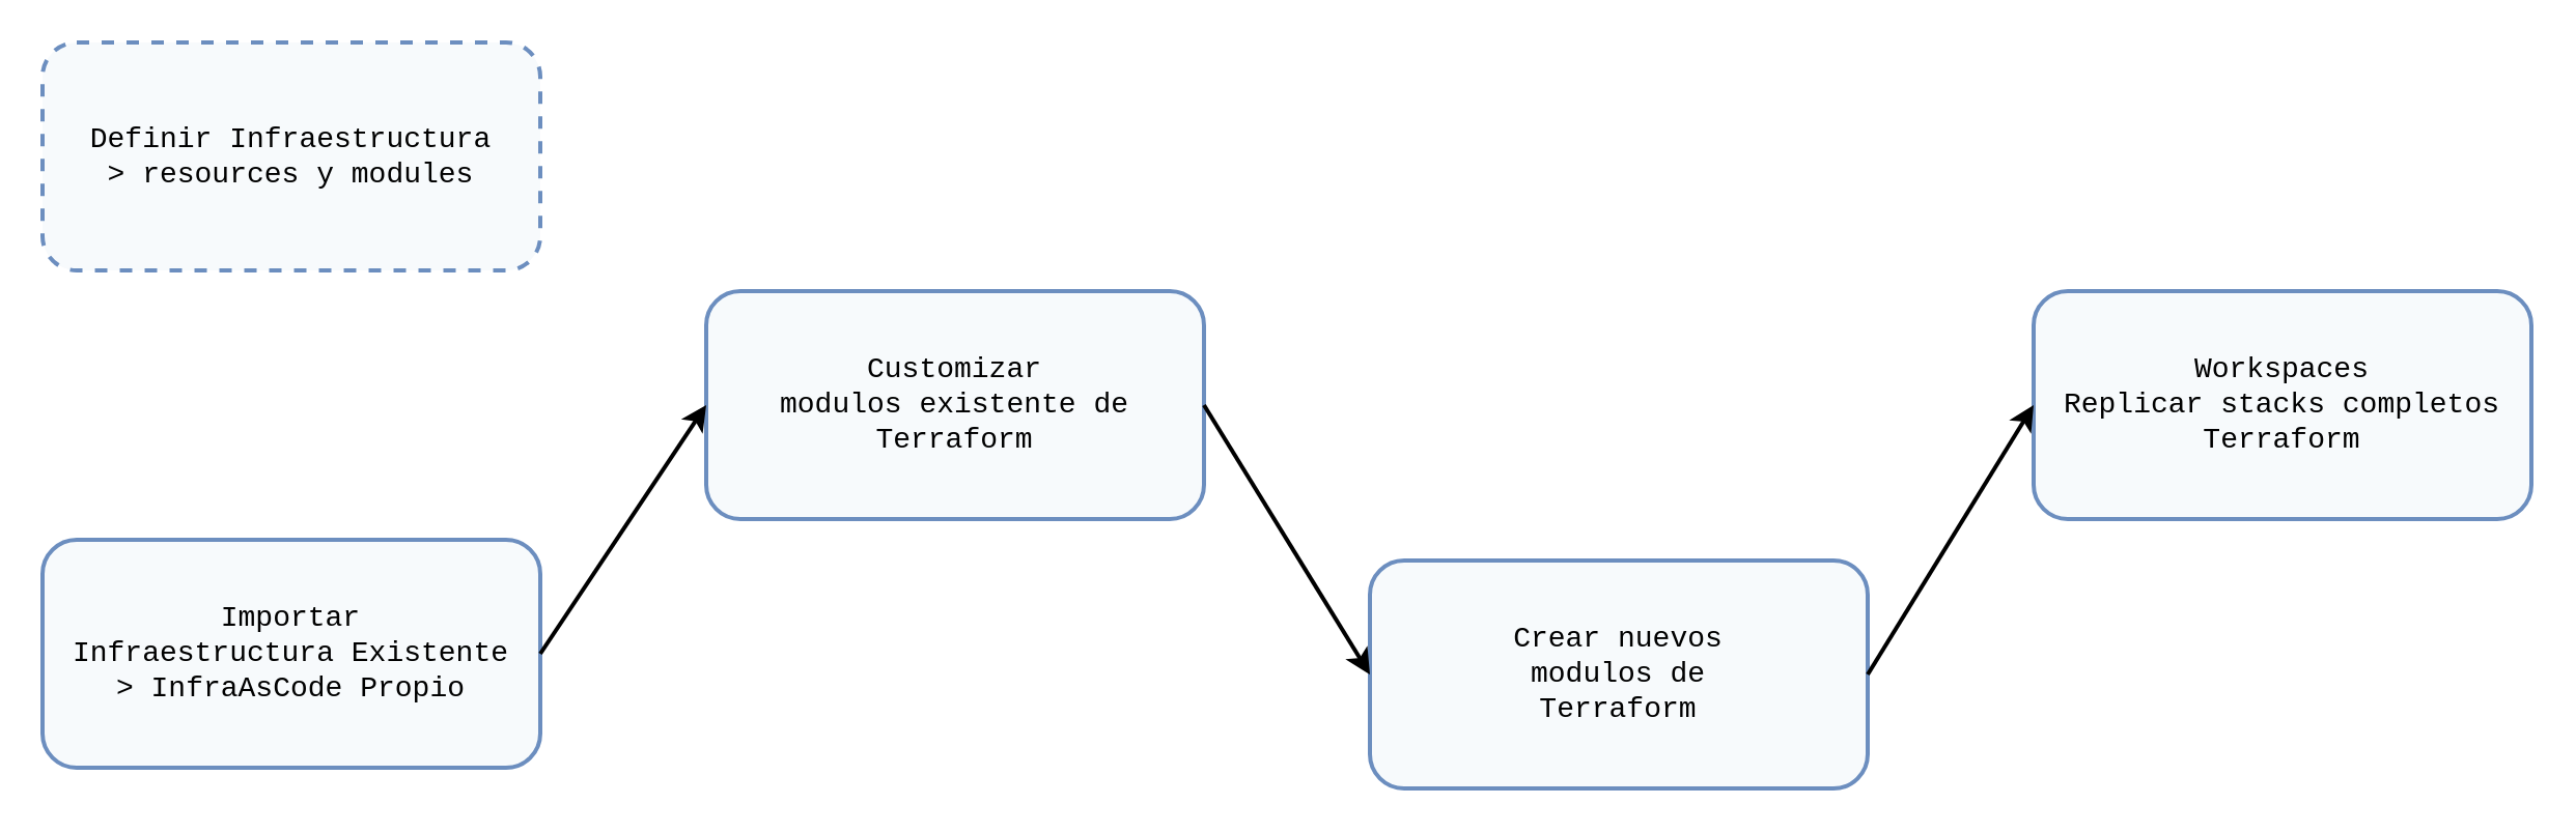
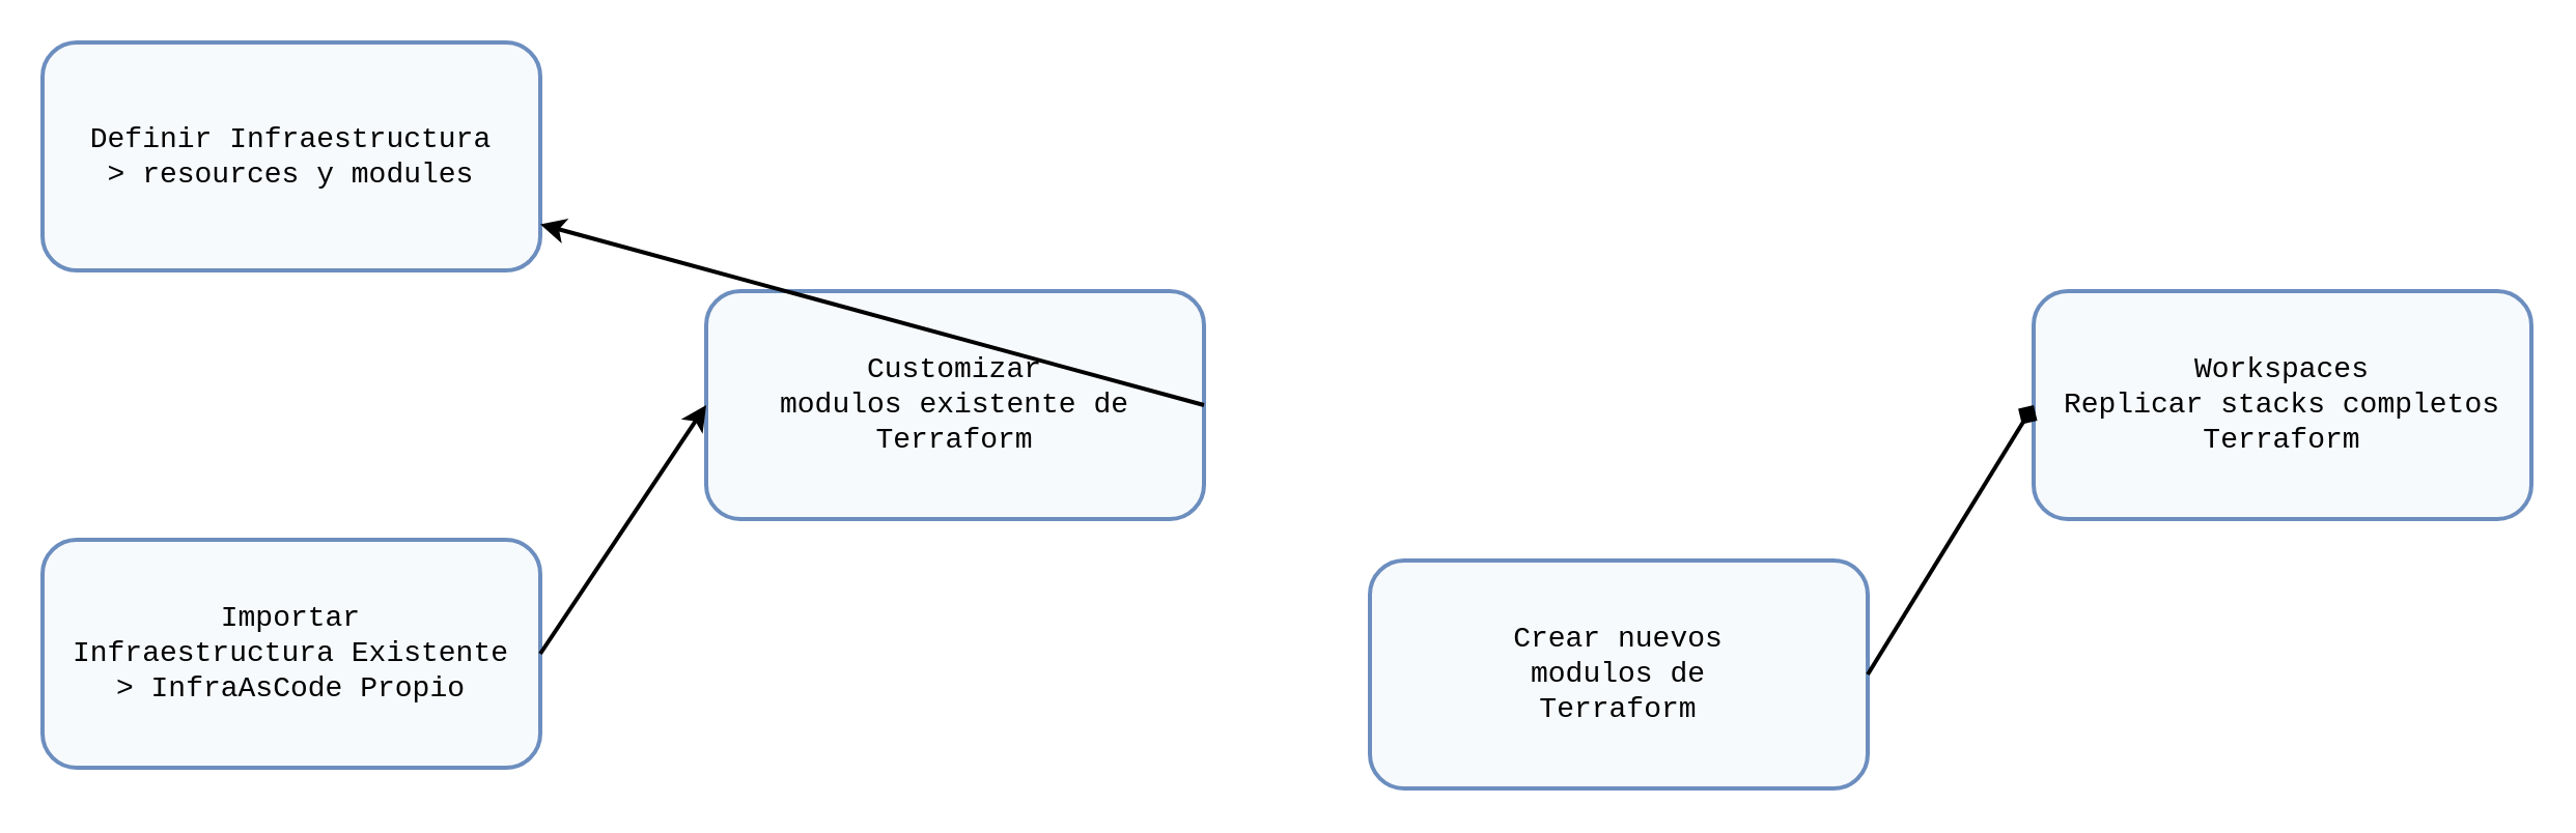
- <mxCell id="2" value="&lt;font style=&quot;font-size: 14px;&quot; face=&quot;Courier New&quot;&gt;Definir Infraestructura&lt;/font&gt;&lt;font style=&quot;font-size: 14px;&quot; face=&quot;Courier New&quot;&gt;&lt;br&gt;&amp;gt; resources y modules&lt;/font&gt;" style="rounded=1;whiteSpace=wrap;html=1;fillColor=#F7FAFC;strokeColor=#6c8ebf;strokeWidth=2;dashed=1;" vertex="1" parent="1"><mxGeometry x="20" y="20" width="240" height="110" as="geometry" /></mxCell>
+ <mxCell id="2" value="&lt;font style=&quot;font-size: 14px;&quot; face=&quot;Courier New&quot;&gt;Definir Infraestructura&lt;/font&gt;&lt;font style=&quot;font-size: 14px;&quot; face=&quot;Courier New&quot;&gt;&lt;br&gt;&amp;gt; resources y modules&lt;/font&gt;" style="rounded=1;whiteSpace=wrap;html=1;fillColor=#F7FAFC;strokeColor=#6c8ebf;strokeWidth=2;" vertex="1" parent="1"><mxGeometry x="20" y="20" width="240" height="110" as="geometry" /></mxCell>
- <mxCell id="9" value="" style="endArrow=classic;html=1;rounded=0;exitX=1;exitY=0.5;exitDx=0;exitDy=0;entryX=0;entryY=0.5;entryDx=0;entryDy=0;strokeWidth=2;" edge="1" parent="1" source="5" target="6"><mxGeometry width="50" height="50" relative="1" as="geometry"><mxPoint x="290" y="345" as="sourcePoint" /><mxPoint x="370" y="225" as="targetPoint" /></mxGeometry></mxCell>
+ <mxCell id="9" value="" style="endArrow=diamond;html=1;rounded=0;exitX=1;exitY=0.5;exitDx=0;exitDy=0;entryX=0;entryY=0.5;entryDx=0;entryDy=0;strokeWidth=2;" edge="1" parent="1" source="5" target="6"><mxGeometry width="50" height="50" relative="1" as="geometry"><mxPoint x="290" y="345" as="sourcePoint" /><mxPoint x="370" y="225" as="targetPoint" /></mxGeometry></mxCell>
- <mxCell id="8" value="" style="endArrow=classic;html=1;rounded=0;exitX=1;exitY=0.5;exitDx=0;exitDy=0;entryX=0;entryY=0.5;entryDx=0;entryDy=0;strokeWidth=2;" edge="1" parent="1" source="4" target="5"><mxGeometry width="50" height="50" relative="1" as="geometry"><mxPoint x="280" y="335" as="sourcePoint" /><mxPoint x="360" y="215" as="targetPoint" /></mxGeometry></mxCell>
+ <mxCell id="8" value="" style="endArrow=classic;html=1;rounded=0;exitX=1;exitY=0.5;exitDx=0;exitDy=0;strokeWidth=2;" edge="1" parent="1" source="4" target="2"><mxGeometry width="50" height="50" relative="1" as="geometry"><mxPoint x="280" y="335" as="sourcePoint" /><mxPoint x="360" y="215" as="targetPoint" /></mxGeometry></mxCell>
